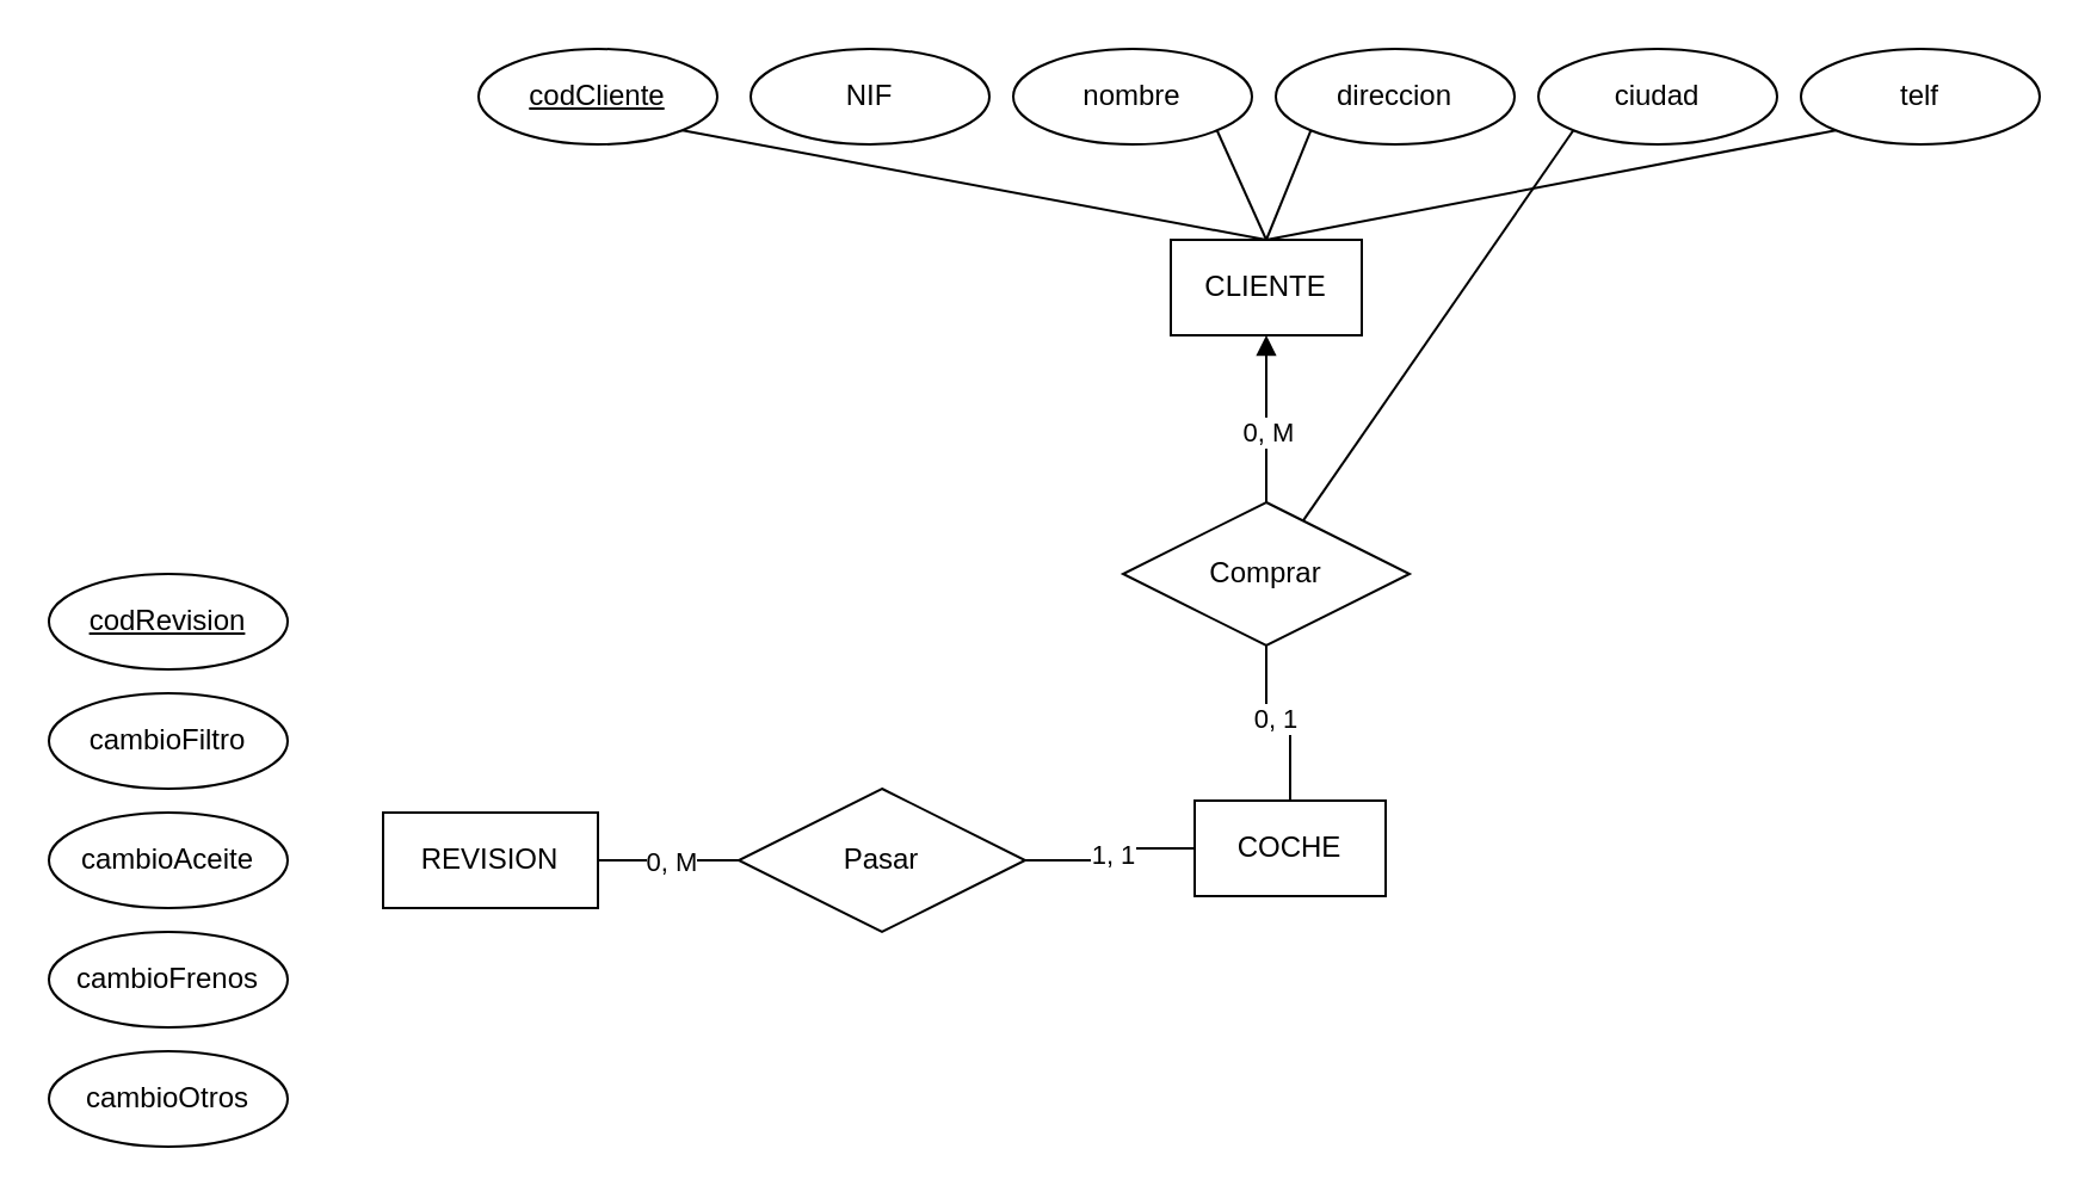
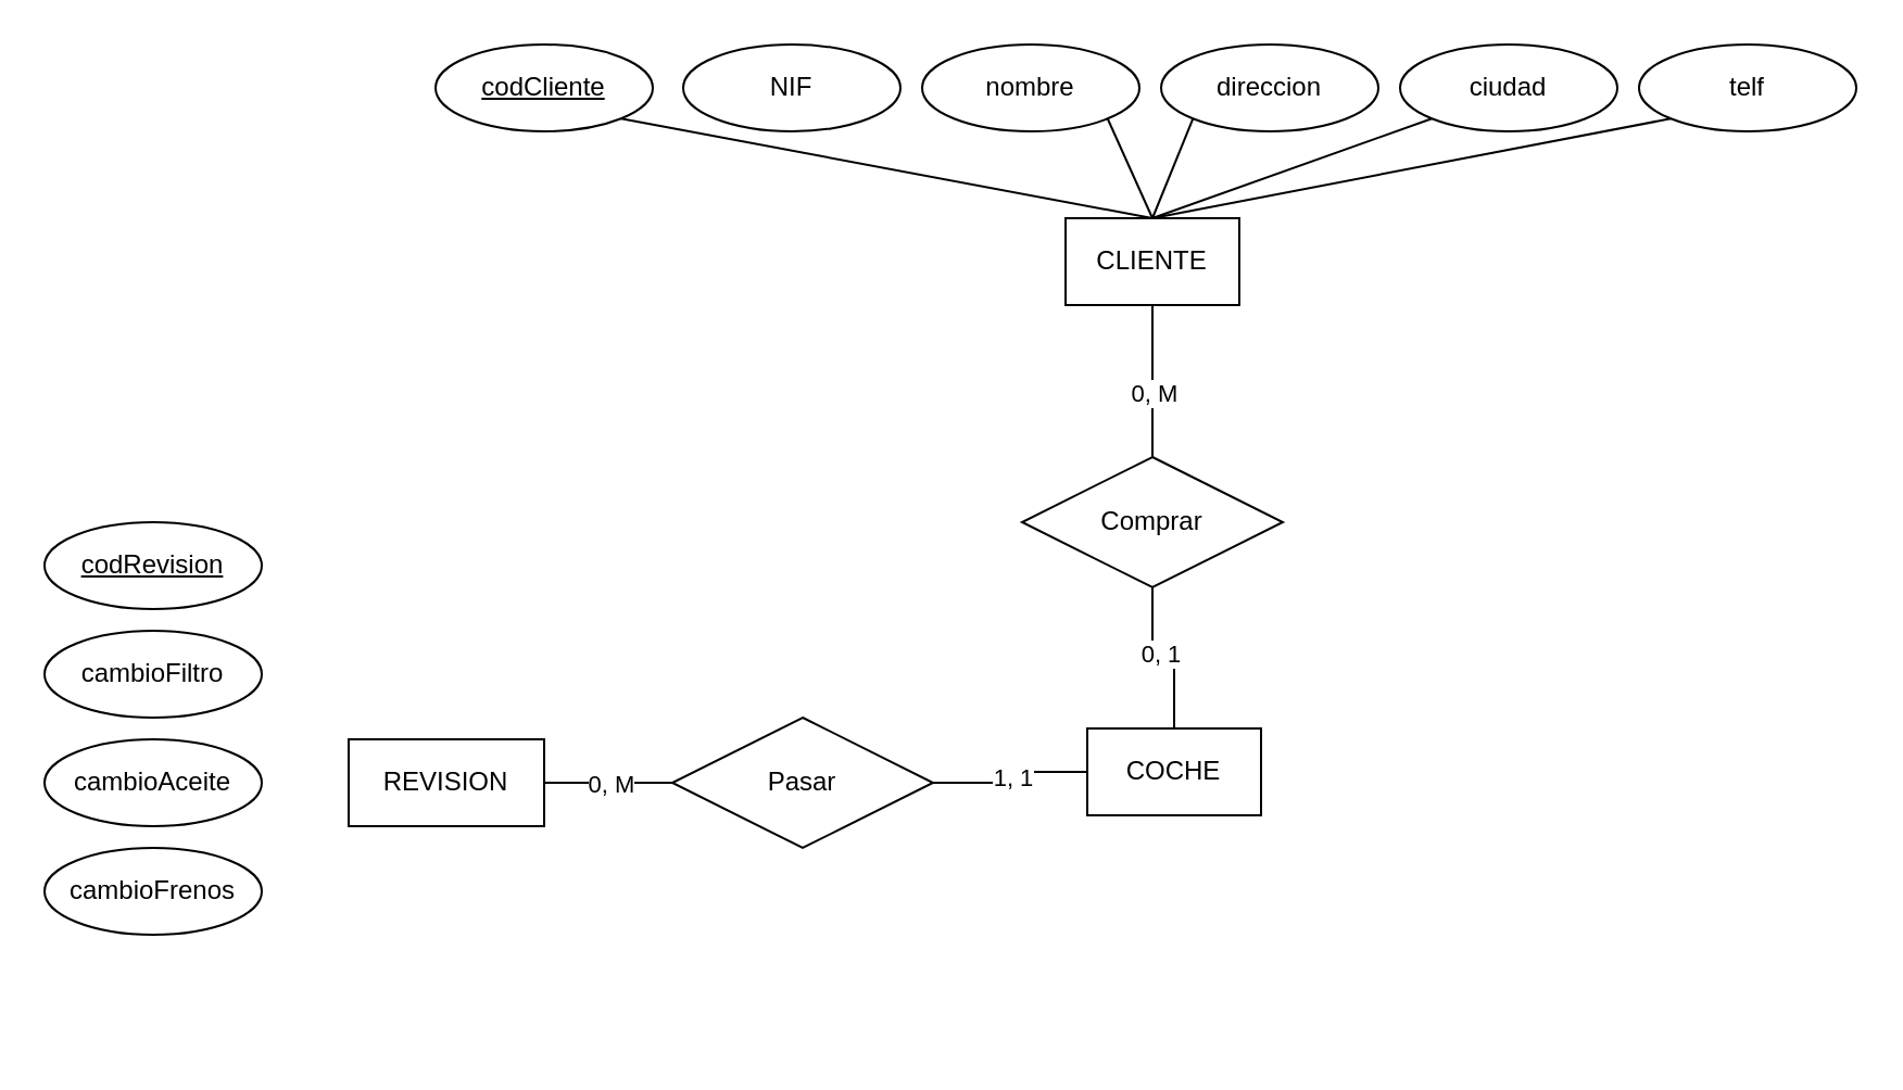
- <mxCell id="16" value="" style="endArrow=block;html=1;rounded=0;exitX=0.5;exitY=0;exitDx=0;exitDy=0;entryX=0.5;entryY=1;entryDx=0;entryDy=0;edgeStyle=orthogonalEdgeStyle;verticalAlign=bottom;" edge="1" parent="1" source="15" target="3"><mxGeometry relative="1" as="geometry"><mxPoint x="470" y="160" as="sourcePoint" /><mxPoint x="724" y="410" as="targetPoint" /></mxGeometry></mxCell>
+ <mxCell id="16" value="" style="endArrow=none;html=1;rounded=0;exitX=0.5;exitY=0;exitDx=0;exitDy=0;entryX=0.5;entryY=1;entryDx=0;entryDy=0;edgeStyle=orthogonalEdgeStyle;verticalAlign=bottom;" edge="1" parent="1" source="15" target="3"><mxGeometry relative="1" as="geometry"><mxPoint x="470" y="160" as="sourcePoint" /><mxPoint x="724" y="410" as="targetPoint" /></mxGeometry></mxCell>
- <mxCell id="9" value="" style="endArrow=none;html=1;rounded=0;exitX=0;exitY=1;exitDx=0;exitDy=0;" edge="1" parent="1" source="7" target="15"><mxGeometry width="50" height="50" relative="1" as="geometry"><mxPoint x="355" y="64" as="sourcePoint" /><mxPoint x="540" y="110" as="targetPoint" /></mxGeometry></mxCell>
+ <mxCell id="9" value="" style="endArrow=none;html=1;rounded=0;exitX=0;exitY=1;exitDx=0;exitDy=0;entryX=0.5;entryY=0;entryDx=0;entryDy=0;" edge="1" parent="1" source="7" target="3"><mxGeometry width="50" height="50" relative="1" as="geometry"><mxPoint x="355" y="64" as="sourcePoint" /><mxPoint x="540" y="110" as="targetPoint" /></mxGeometry></mxCell>
- <mxCell id="26" value="cambioOtros" style="ellipse;whiteSpace=wrap;html=1;align=center;" vertex="1" parent="1"><mxGeometry x="20" y="440" width="100" height="40" as="geometry" /></mxCell>
